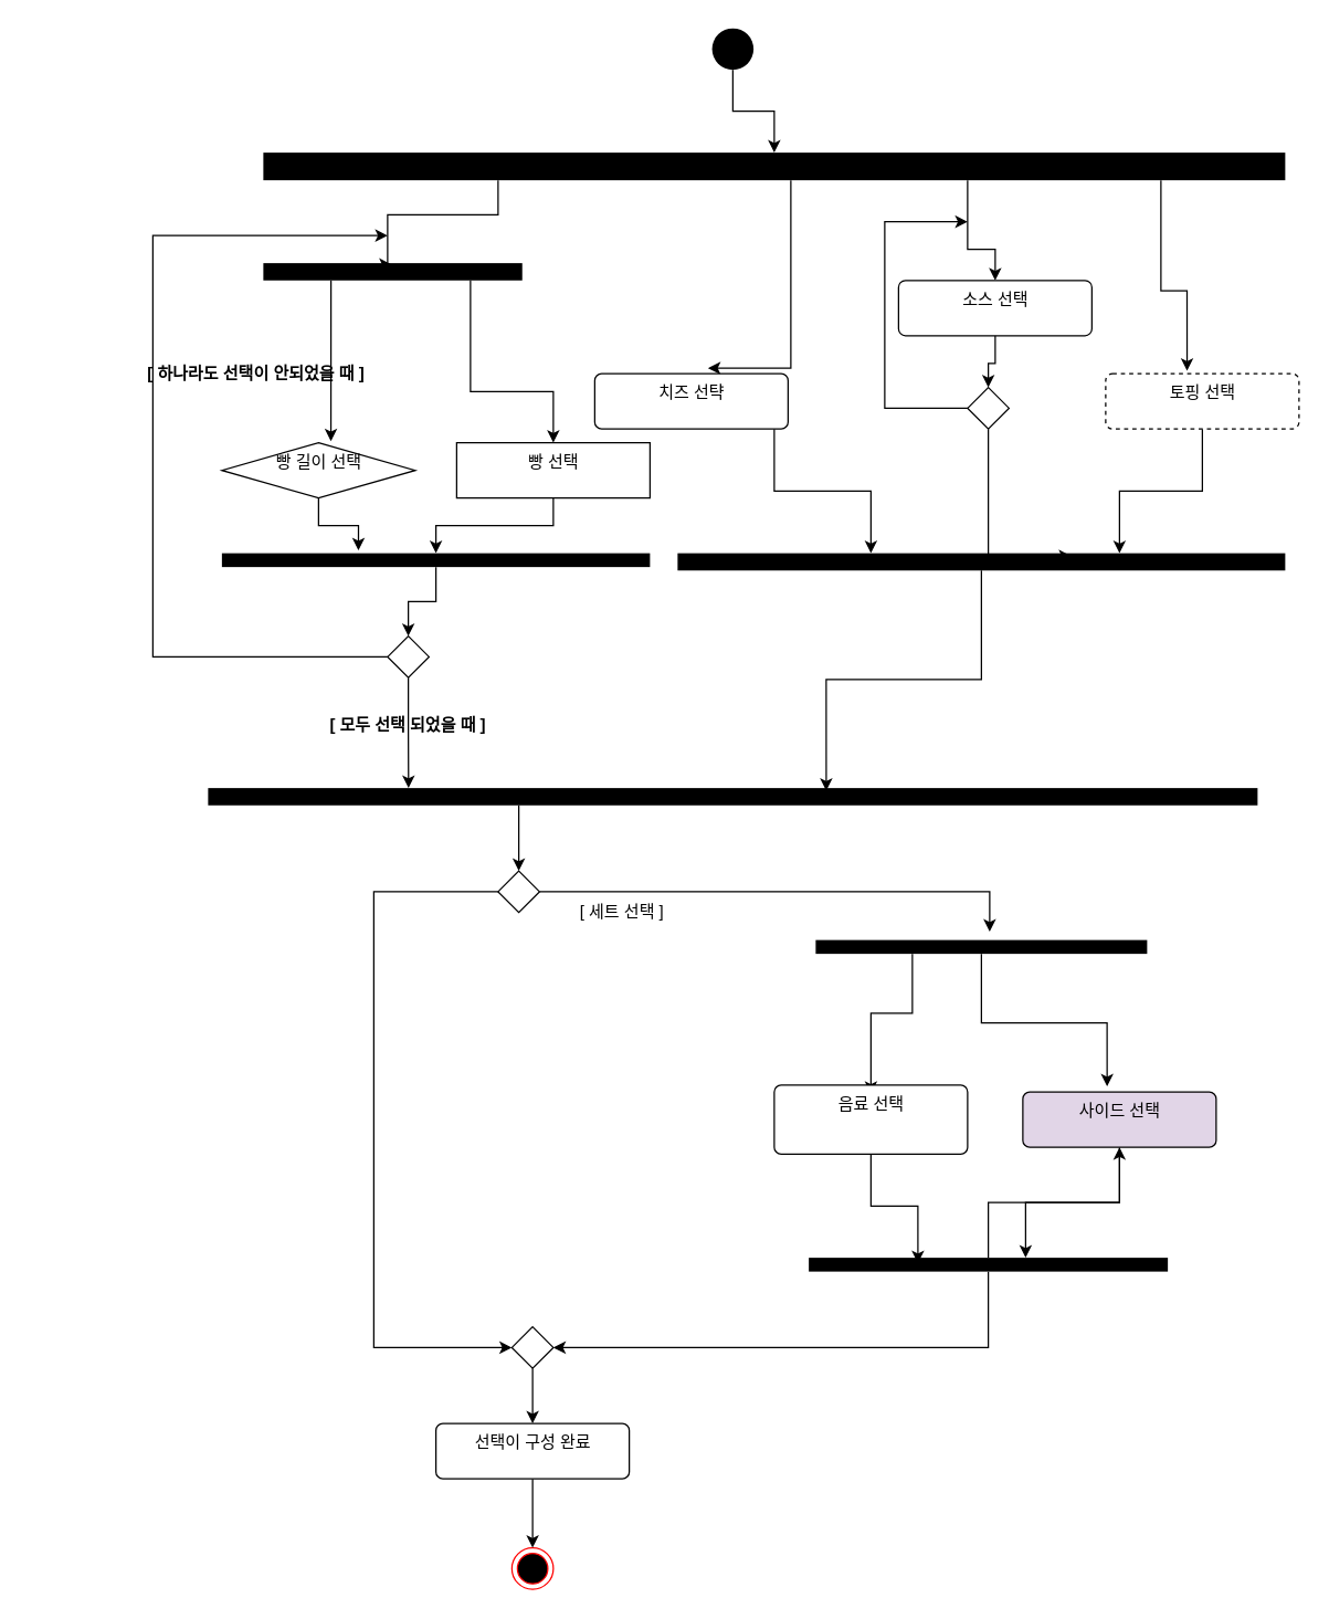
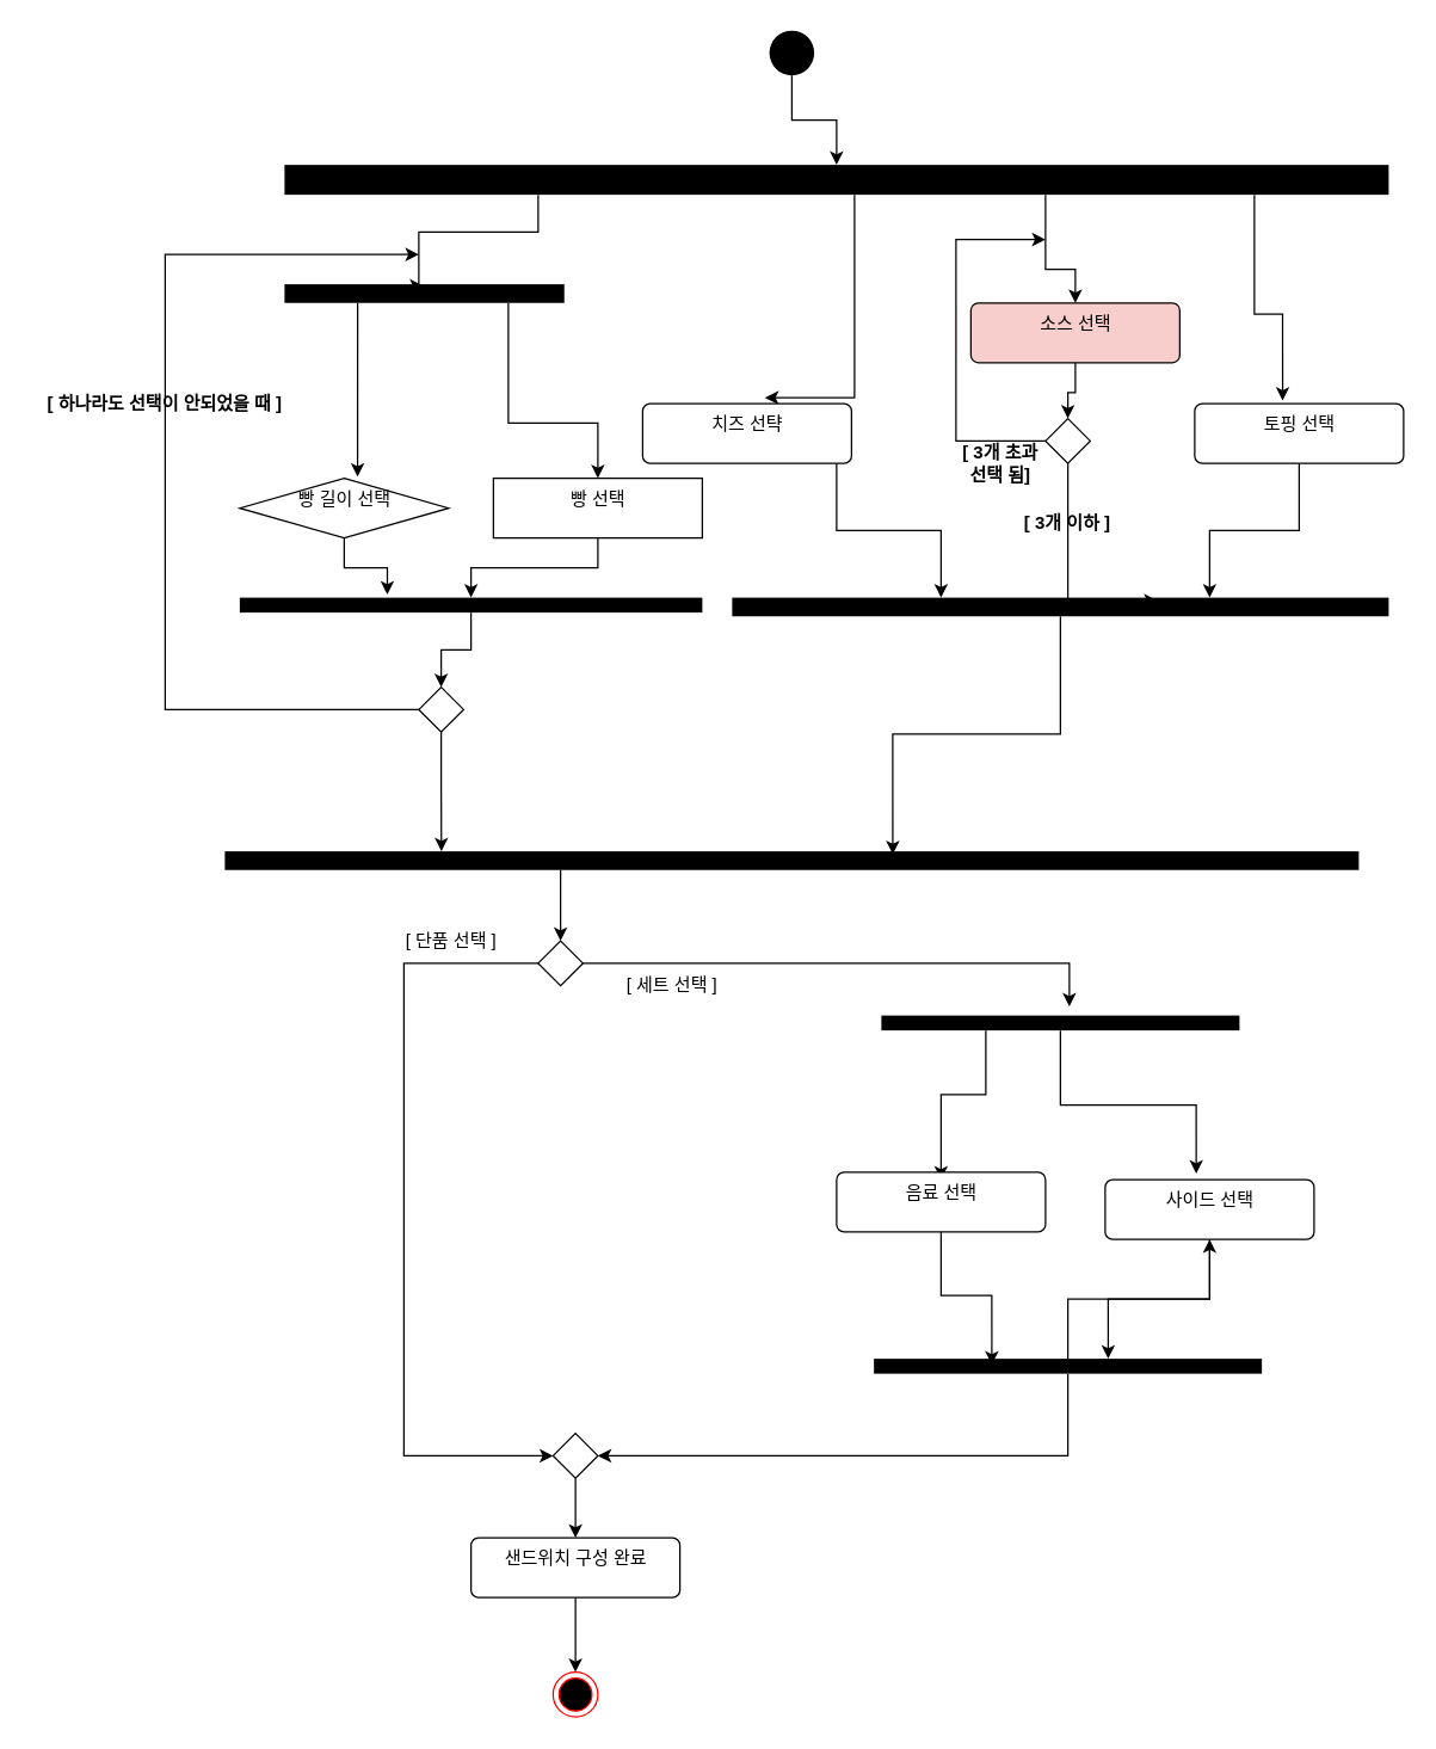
- <mxCell id="19" value="소스 선택" style="html=1;align=center;verticalAlign=top;rounded=1;absoluteArcSize=1;arcSize=10;dashed=0;" vertex="1" parent="1"><mxGeometry x="650" y="202.5" width="140" height="40" as="geometry" /></mxCell>
+ <mxCell id="19" value="소스 선택" style="html=1;align=center;verticalAlign=top;rounded=1;absoluteArcSize=1;arcSize=10;dashed=0;fillColor=#f8cecc;" vertex="1" parent="1"><mxGeometry x="650" y="202.5" width="140" height="40" as="geometry" /></mxCell>
- <mxCell id="37" value="&lt;b&gt;[ 하나라도 선택이 안되었을 때 ]&lt;/b&gt;" style="text;html=1;strokeColor=none;fillColor=none;align=center;verticalAlign=middle;whiteSpace=wrap;rounded=0;" vertex="1" parent="1"><mxGeometry x="95" y="260" width="180" height="20" as="geometry" /></mxCell>
+ <mxCell id="37" value="&lt;b&gt;[ 하나라도 선택이 안되었을 때 ]&lt;/b&gt;" style="text;html=1;strokeColor=none;fillColor=none;align=center;verticalAlign=middle;whiteSpace=wrap;rounded=0;" vertex="1" parent="1"><mxGeometry x="20" y="260" width="180" height="20" as="geometry" /></mxCell>
- <mxCell id="21" value="토핑 선택" style="html=1;align=center;verticalAlign=top;rounded=1;absoluteArcSize=1;arcSize=10;dashed=1;" vertex="1" parent="1"><mxGeometry x="800" y="270" width="140" height="40" as="geometry" /></mxCell>
+ <mxCell id="21" value="토핑 선택" style="html=1;align=center;verticalAlign=top;rounded=1;absoluteArcSize=1;arcSize=10;dashed=0;" vertex="1" parent="1"><mxGeometry x="800" y="270" width="140" height="40" as="geometry" /></mxCell>
+ <mxCell id="35" value="&lt;b&gt;[ 3개 초과 선택 됨]&lt;/b&gt;" style="text;html=1;strokeColor=none;fillColor=none;align=center;verticalAlign=middle;whiteSpace=wrap;rounded=0;" vertex="1" parent="1"><mxGeometry x="640" y="300" width="60" height="20" as="geometry" /></mxCell>
+ <mxCell id="36" value="&lt;b&gt;[ 3개 이하 ]&lt;/b&gt;" style="text;html=1;strokeColor=none;fillColor=none;align=center;verticalAlign=middle;whiteSpace=wrap;rounded=0;" vertex="1" parent="1"><mxGeometry x="680" y="340" width="70" height="20" as="geometry" /></mxCell>
- <mxCell id="31" value="&lt;b&gt;[ 모두 선택 되었을 때 ]&lt;/b&gt;" style="text;html=1;strokeColor=none;fillColor=none;align=center;verticalAlign=middle;whiteSpace=wrap;rounded=0;" vertex="1" parent="1"><mxGeometry x="230" y="515" width="130" height="20" as="geometry" /></mxCell>
+ <mxCell id="54" value="[ 단품 선택 ]" style="text;html=1;strokeColor=none;fillColor=none;align=center;verticalAlign=middle;whiteSpace=wrap;rounded=0;" vertex="1" parent="1"><mxGeometry x="264" y="620" width="76" height="20" as="geometry" /></mxCell>
- <mxCell id="50" value="음료 선택" style="html=1;align=center;verticalAlign=top;rounded=1;absoluteArcSize=1;arcSize=10;dashed=0;" vertex="1" parent="1"><mxGeometry x="560" y="785" width="140" height="50" as="geometry" /></mxCell>
+ <mxCell id="50" value="음료 선택" style="html=1;align=center;verticalAlign=top;rounded=1;absoluteArcSize=1;arcSize=10;dashed=0;" vertex="1" parent="1"><mxGeometry x="560" y="785" width="140" height="40" as="geometry" /></mxCell>
- <mxCell id="52" value="사이드 선택" style="html=1;align=center;verticalAlign=top;rounded=1;absoluteArcSize=1;arcSize=10;dashed=0;fillColor=#e1d5e7;" vertex="1" parent="1"><mxGeometry x="740" y="790" width="140" height="40" as="geometry" /></mxCell>
+ <mxCell id="52" value="사이드 선택" style="html=1;align=center;verticalAlign=top;rounded=1;absoluteArcSize=1;arcSize=10;dashed=0;" vertex="1" parent="1"><mxGeometry x="740" y="790" width="140" height="40" as="geometry" /></mxCell>
- <mxCell id="57" value="선택이 구성 완료" style="html=1;align=center;verticalAlign=top;rounded=1;absoluteArcSize=1;arcSize=10;dashed=0;" vertex="1" parent="1"><mxGeometry x="315" y="1030" width="140" height="40" as="geometry" /></mxCell>
+ <mxCell id="57" value="샌드위치 구성 완료" style="html=1;align=center;verticalAlign=top;rounded=1;absoluteArcSize=1;arcSize=10;dashed=0;" vertex="1" parent="1"><mxGeometry x="315" y="1030" width="140" height="40" as="geometry" /></mxCell>
